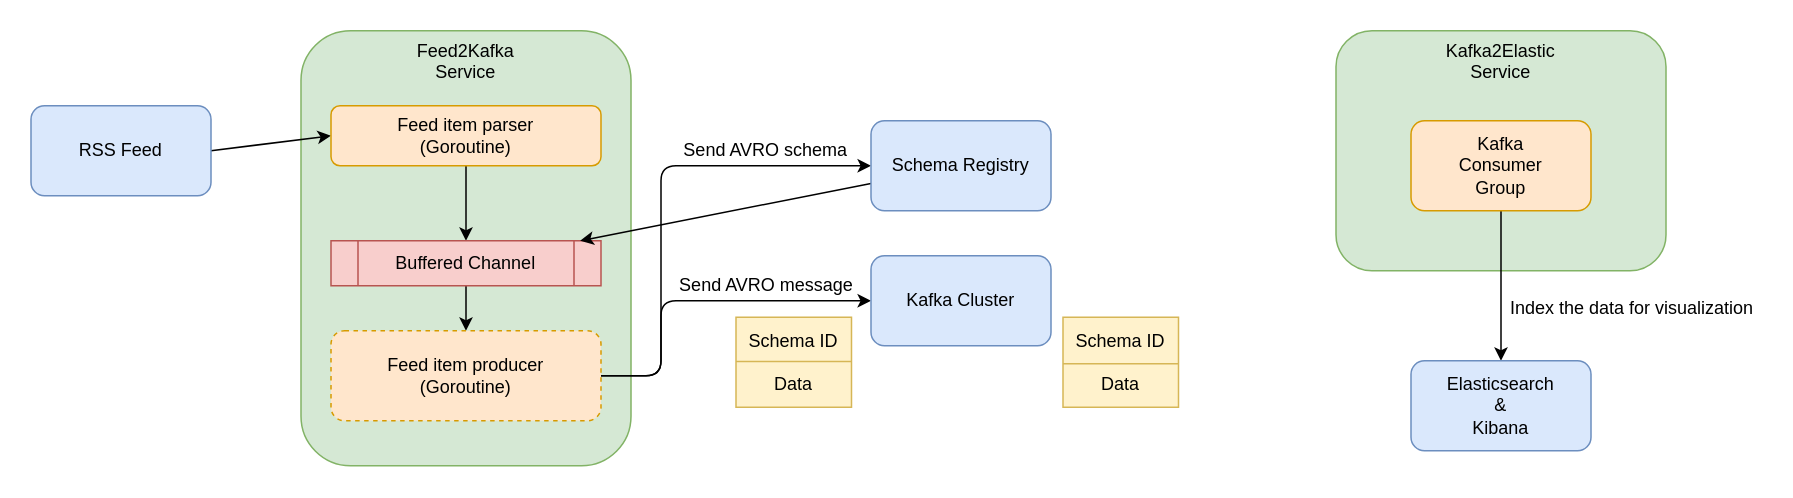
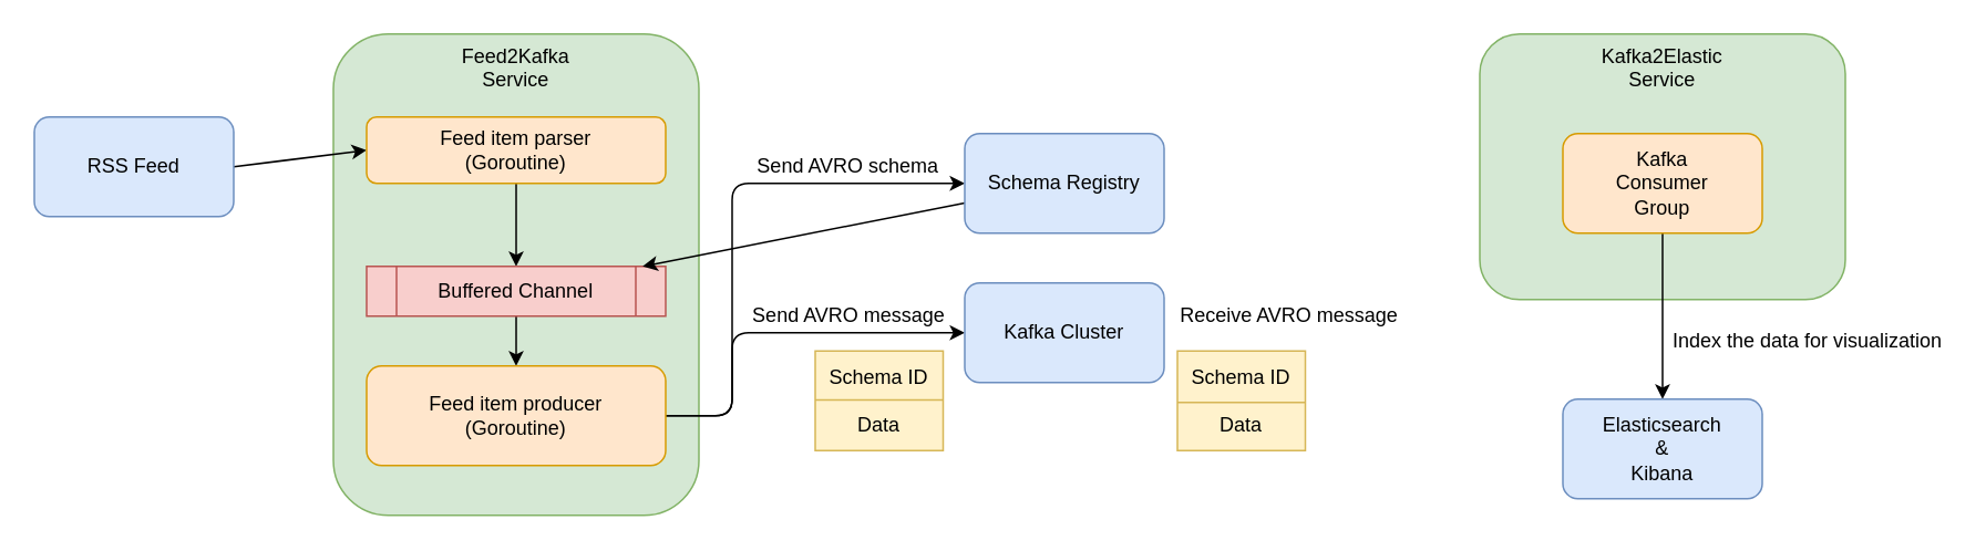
+ <mxCell id="17" value="Receive AVRO message" style="text;html=1;align=center;verticalAlign=middle;resizable=0;points=[];autosize=1;strokeColor=none;fillColor=none;" parent="1" vertex="1"><mxGeometry x="700" y="180" width="150" height="20" as="geometry" /></mxCell>
- <mxCell id="11" value="Feed item producer&lt;br&gt;(Goroutine)" style="rounded=1;whiteSpace=wrap;html=1;fillColor=#ffe6cc;strokeColor=#d79b00;dashed=1;" parent="1" vertex="1"><mxGeometry x="220" y="220" width="180" height="60" as="geometry" /></mxCell>
+ <mxCell id="11" value="Feed item producer&lt;br&gt;(Goroutine)" style="rounded=1;whiteSpace=wrap;html=1;fillColor=#ffe6cc;strokeColor=#d79b00;" parent="1" vertex="1"><mxGeometry x="220" y="220" width="180" height="60" as="geometry" /></mxCell>
